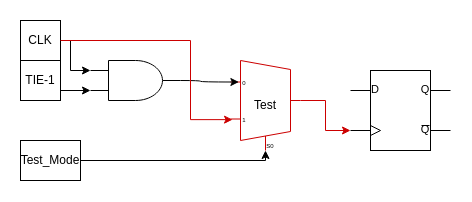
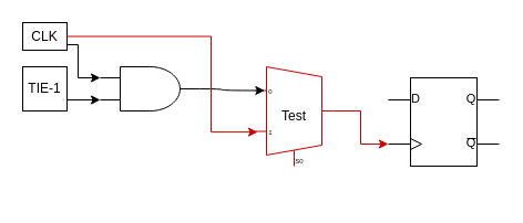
- <mxCell id="6" value="CLK" style="rounded=0;whiteSpace=wrap;html=1;" parent="1" vertex="1"><mxGeometry x="20" y="20" width="40" height="40" as="geometry" /></mxCell>
+ <mxCell id="6" value="CLK" style="rounded=0;whiteSpace=wrap;html=1;" parent="1" vertex="1"><mxGeometry x="20" y="20" width="40" height="25" as="geometry" /></mxCell>
- <mxCell id="11" value="Test_Mode" style="rounded=0;whiteSpace=wrap;html=1;" parent="1" vertex="1"><mxGeometry x="20" y="140" width="60" height="40" as="geometry" /></mxCell>
- <mxCell id="13" style="edgeStyle=orthogonalEdgeStyle;rounded=0;orthogonalLoop=1;jettySize=auto;html=1;entryX=0.357;entryY=1;entryDx=10;entryDy=0;entryPerimeter=0;" edge="1" parent="1" source="11" target="8"><mxGeometry relative="1" as="geometry"><Array as="points"><mxPoint x="265" y="160" /></Array></mxGeometry></mxCell>
